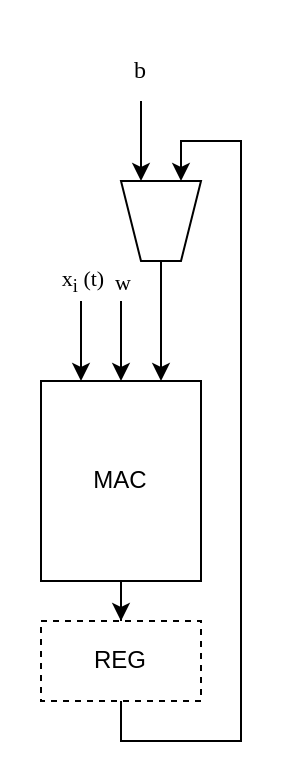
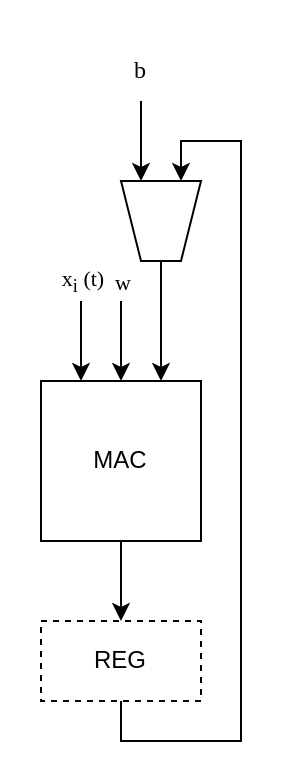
- <mxCell id="3" value="MAC" style="whiteSpace=wrap;html=1;aspect=fixed;" vertex="1" parent="1"><mxGeometry x="20" y="190" width="80" height="100" as="geometry" /></mxCell>
+ <mxCell id="3" value="MAC" style="whiteSpace=wrap;html=1;aspect=fixed;" vertex="1" parent="1"><mxGeometry x="20" y="190" width="80" height="80" as="geometry" /></mxCell>
